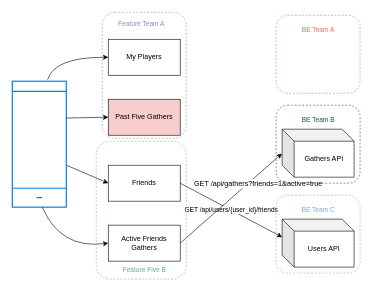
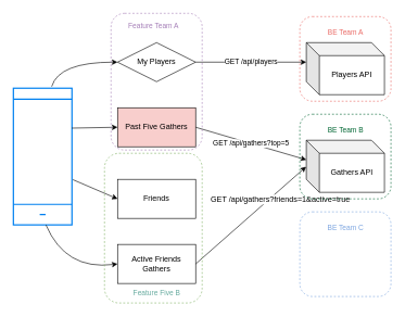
- <mxCell id="3" value="My Players" style="rounded=0;whiteSpace=wrap;html=1;" vertex="1" parent="1"><mxGeometry x="180" y="65" width="120" height="60" as="geometry" /></mxCell>
+ <mxCell id="3" value="My Players" style="rhombus;whiteSpace=wrap;html=1;" vertex="1" parent="1"><mxGeometry x="180" y="65" width="120" height="60" as="geometry" /></mxCell>
+ <mxCell id="14" value="GET /api/players" style="endArrow=classic;html=1;exitX=1;exitY=0.5;exitDx=0;exitDy=0;entryX=0;entryY=0;entryDx=0;entryDy=30;entryPerimeter=0;" edge="1" parent="1" source="3" target="11"><mxGeometry width="50" height="50" relative="1" as="geometry"><mxPoint x="350" y="135" as="sourcePoint" /><mxPoint x="400" y="85" as="targetPoint" /></mxGeometry></mxCell>
+ <mxCell id="11" value="Players API" style="shape=cube;whiteSpace=wrap;html=1;boundedLbl=1;backgroundOutline=1;darkOpacity=0.05;darkOpacity2=0.1;" vertex="1" parent="1"><mxGeometry x="470" y="65" width="120" height="80" as="geometry" /></mxCell>
+ <mxCell id="15" value="GET /api/gathers?top=5" style="endArrow=classic;html=1;exitX=1;exitY=0.5;exitDx=0;exitDy=0;entryX=0;entryY=0;entryDx=0;entryDy=30;entryPerimeter=0;" edge="1" parent="1" source="4" target="12"><mxGeometry width="50" height="50" relative="1" as="geometry"><mxPoint x="310" y="105" as="sourcePoint" /><mxPoint x="480" y="105" as="targetPoint" /></mxGeometry></mxCell>
- <mxCell id="16" value="GET /api/users/{user_id}/friends" style="endArrow=classic;html=1;exitX=1;exitY=0.5;exitDx=0;exitDy=0;entryX=0;entryY=0;entryDx=0;entryDy=30;entryPerimeter=0;" edge="1" parent="1" source="5" target="13"><mxGeometry width="50" height="50" relative="1" as="geometry"><mxPoint x="310" y="205" as="sourcePoint" /><mxPoint x="480" y="255" as="targetPoint" /></mxGeometry></mxCell>
- <mxCell id="13" value="Users API" style="shape=cube;whiteSpace=wrap;html=1;boundedLbl=1;backgroundOutline=1;darkOpacity=0.05;darkOpacity2=0.1;" vertex="1" parent="1"><mxGeometry x="470" y="365" width="120" height="80" as="geometry" /></mxCell>
